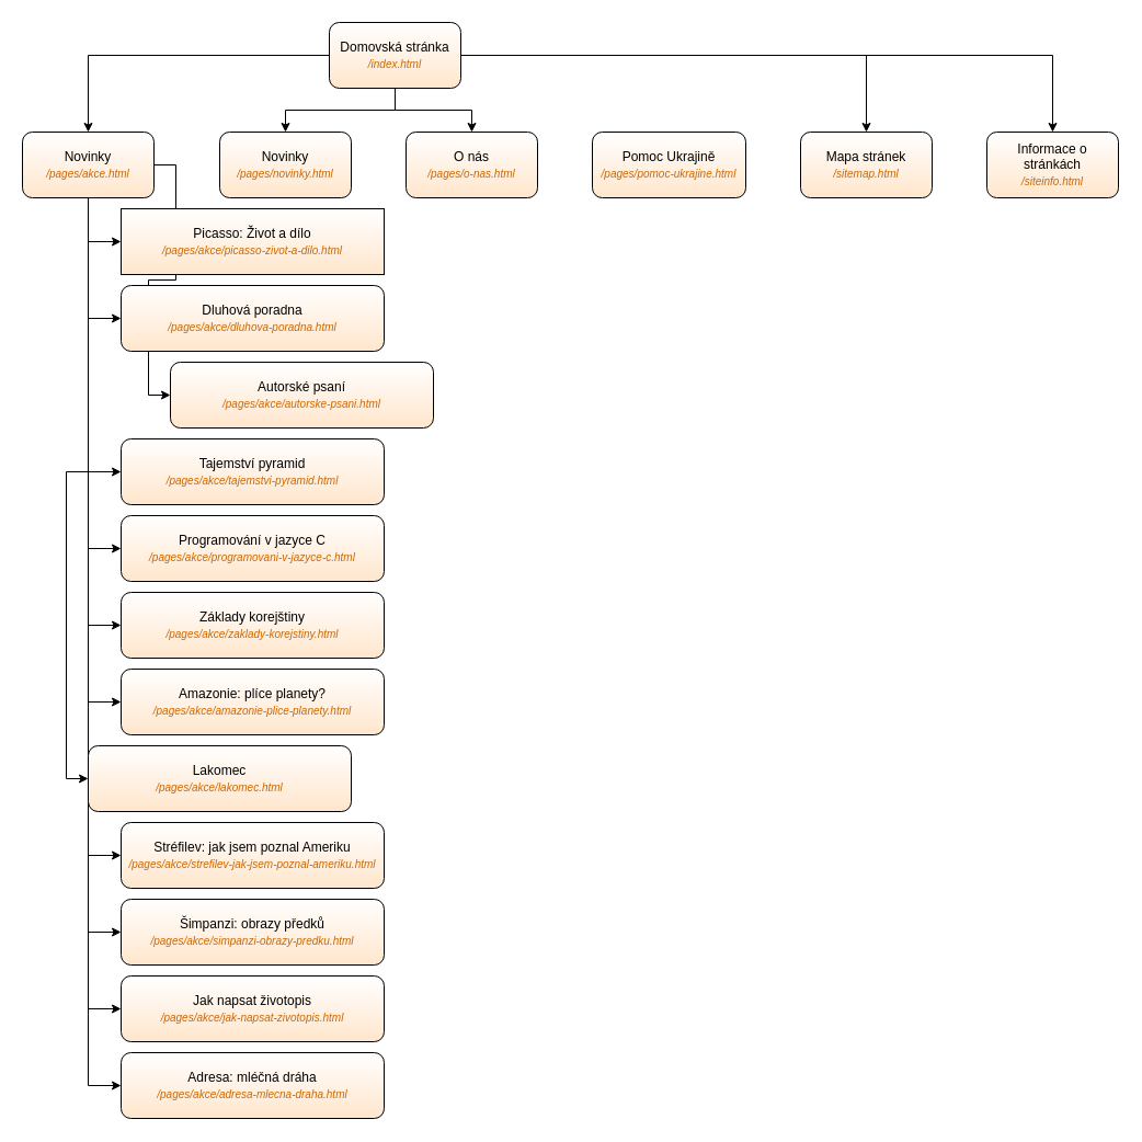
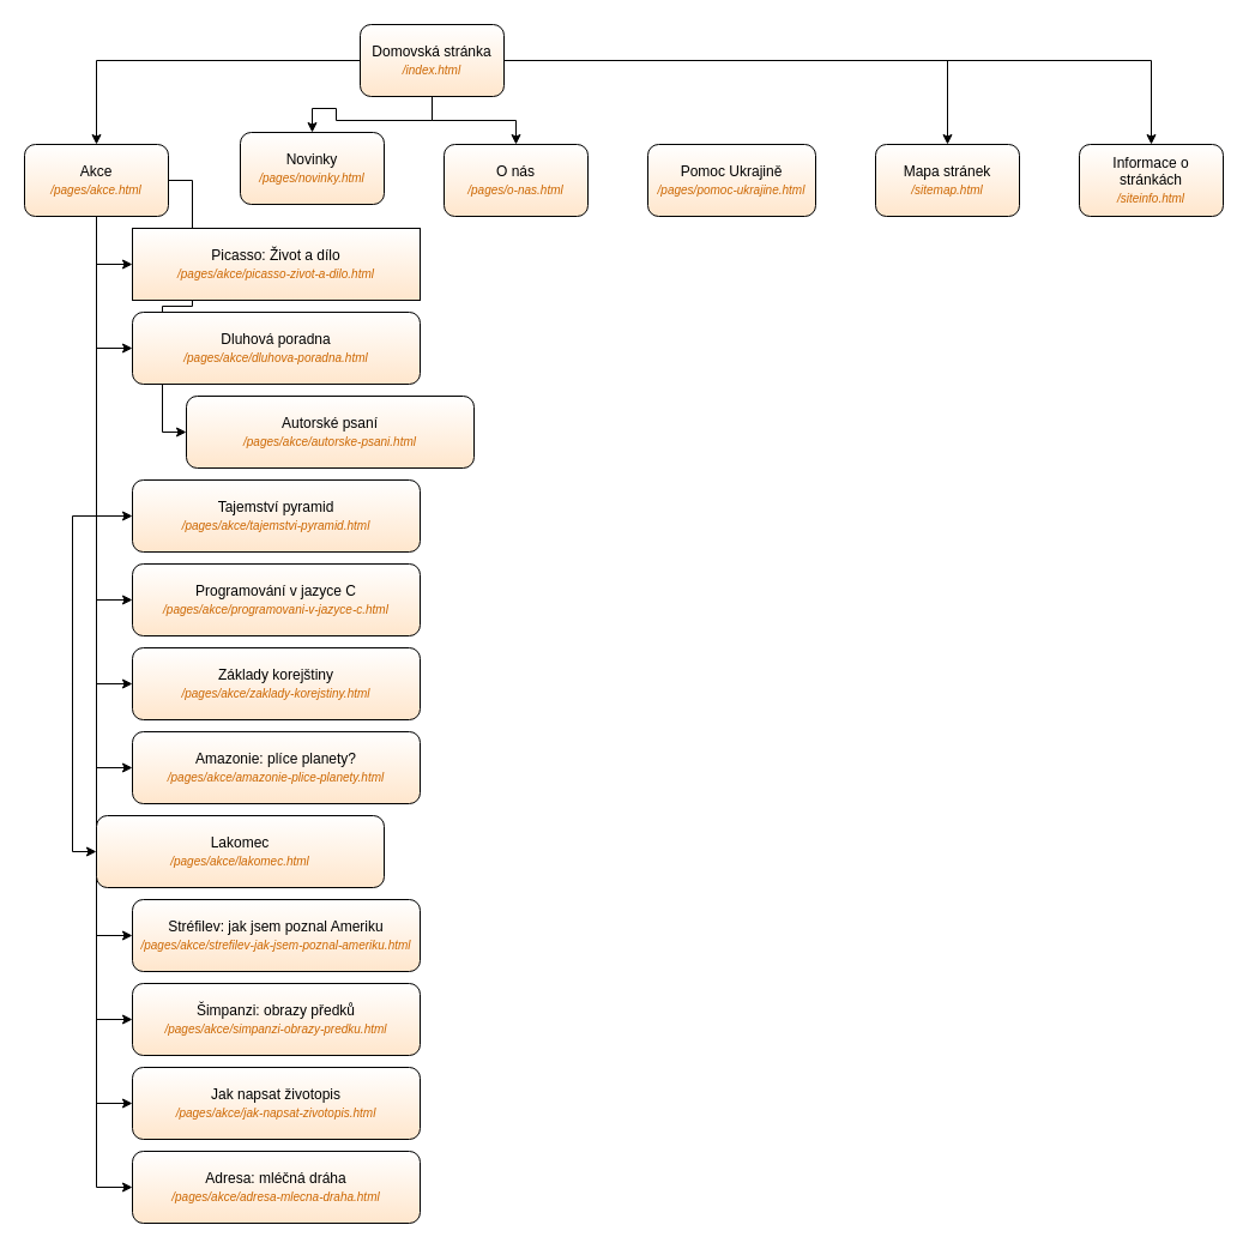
- <mxCell id="20" value="&lt;div&gt;Novinky&lt;br&gt;&lt;/div&gt;&lt;div&gt;&lt;font size=&quot;1&quot; color=&quot;#CC6600&quot;&gt;&lt;i style=&quot;&quot;&gt;/pages/akce.html&lt;/i&gt;&lt;/font&gt;&lt;br&gt;&lt;/div&gt;" style="rounded=1;whiteSpace=wrap;html=1;gradientColor=#FFE6CC;" vertex="1" parent="1"><mxGeometry x="20" y="120" width="120" height="60" as="geometry" /></mxCell>
+ <mxCell id="20" value="&lt;div&gt;Akce&lt;br&gt;&lt;/div&gt;&lt;div&gt;&lt;font size=&quot;1&quot; color=&quot;#CC6600&quot;&gt;&lt;i style=&quot;&quot;&gt;/pages/akce.html&lt;/i&gt;&lt;/font&gt;&lt;br&gt;&lt;/div&gt;" style="rounded=1;whiteSpace=wrap;html=1;gradientColor=#FFE6CC;" vertex="1" parent="1"><mxGeometry x="20" y="120" width="120" height="60" as="geometry" /></mxCell>
- <mxCell id="33" value="&lt;div&gt;Novinky&lt;br&gt;&lt;/div&gt;&lt;div&gt;&lt;font size=&quot;1&quot; color=&quot;#CC6600&quot;&gt;&lt;i style=&quot;&quot;&gt;/pages/novinky.html&lt;/i&gt;&lt;/font&gt;&lt;br&gt;&lt;/div&gt;" style="rounded=1;whiteSpace=wrap;html=1;gradientColor=#FFE6CC;" vertex="1" parent="1"><mxGeometry x="200" y="120" width="120" height="60" as="geometry" /></mxCell>
+ <mxCell id="33" value="&lt;div&gt;Novinky&lt;br&gt;&lt;/div&gt;&lt;div&gt;&lt;font size=&quot;1&quot; color=&quot;#CC6600&quot;&gt;&lt;i style=&quot;&quot;&gt;/pages/novinky.html&lt;/i&gt;&lt;/font&gt;&lt;br&gt;&lt;/div&gt;" style="rounded=1;whiteSpace=wrap;html=1;gradientColor=#FFE6CC;" vertex="1" parent="1"><mxGeometry x="200" y="110" width="120" height="60" as="geometry" /></mxCell>
